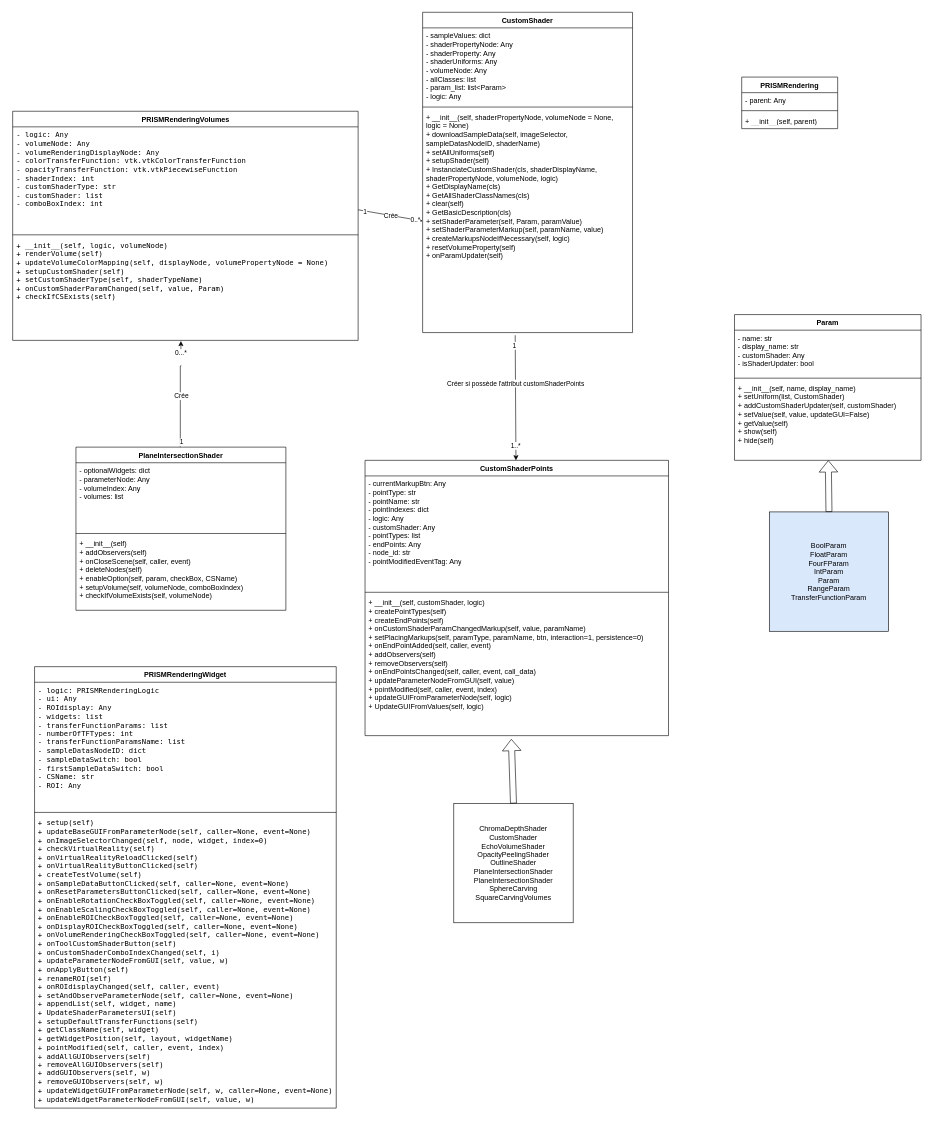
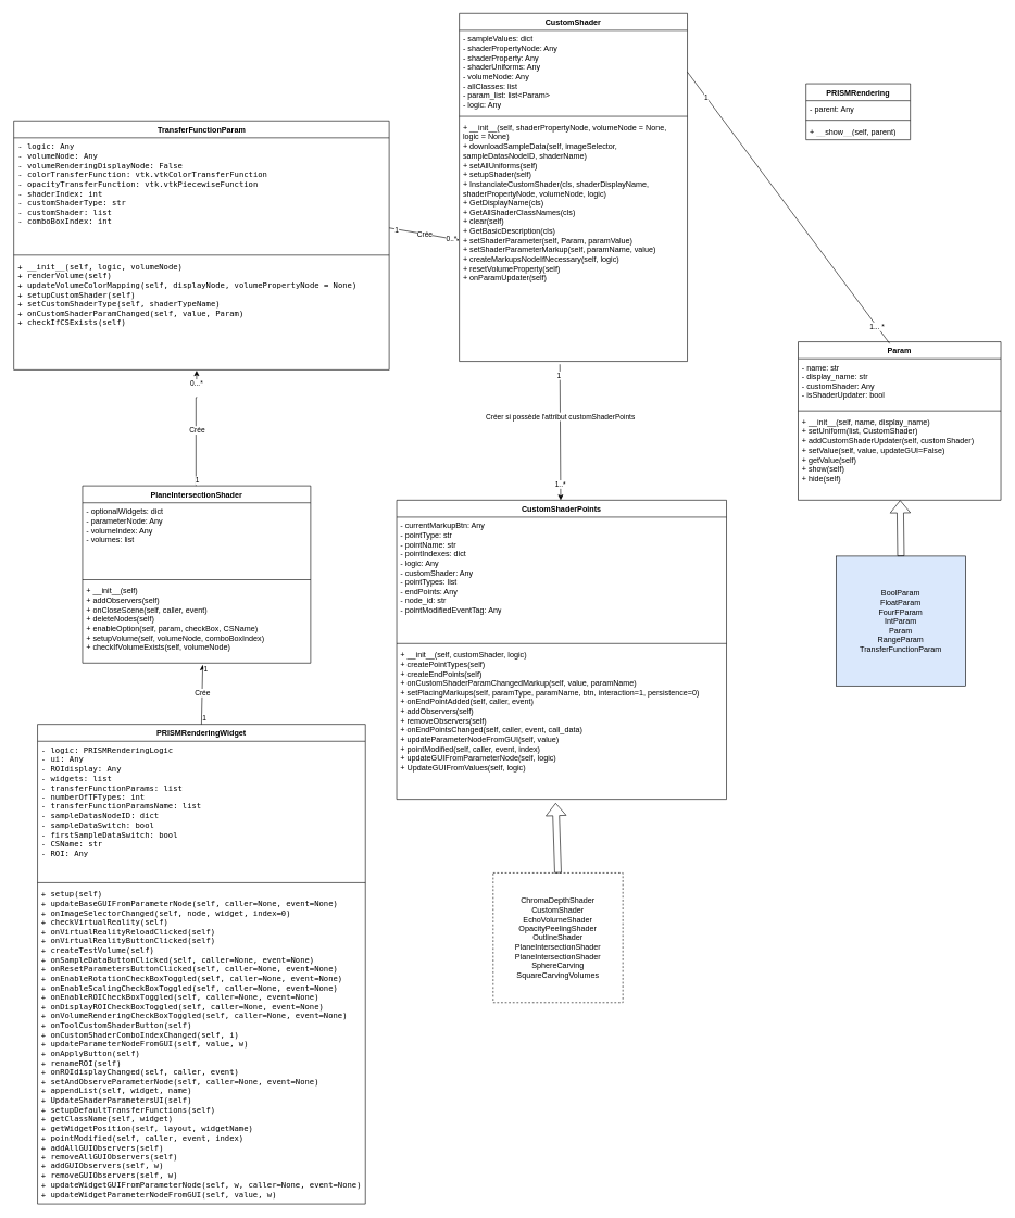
- <mxCell id="2" value="PRISMRenderingVolumes" style="swimlane;fontStyle=1;align=center;verticalAlign=top;childLayout=stackLayout;horizontal=1;startSize=26;horizontalStack=0;resizeParent=1;resizeParentMax=0;resizeLast=0;collapsible=1;marginBottom=0;whiteSpace=wrap;html=1;" vertex="1" parent="1"><mxGeometry x="20.5" y="185" width="576" height="382" as="geometry" /></mxCell>
+ <mxCell id="2" value="TransferFunctionParam" style="swimlane;fontStyle=1;align=center;verticalAlign=top;childLayout=stackLayout;horizontal=1;startSize=26;horizontalStack=0;resizeParent=1;resizeParentMax=0;resizeLast=0;collapsible=1;marginBottom=0;whiteSpace=wrap;html=1;" vertex="1" parent="1"><mxGeometry x="20.5" y="185" width="576" height="382" as="geometry" /></mxCell>
- <mxCell id="25" value="+ __init__(self, parent)" style="text;strokeColor=none;fillColor=none;align=left;verticalAlign=top;spacingLeft=4;spacingRight=4;overflow=hidden;rotatable=0;points=[[0,0.5],[1,0.5]];portConstraint=eastwest;whiteSpace=wrap;html=1;" vertex="1" parent="22"><mxGeometry y="60" width="160" height="26" as="geometry" /></mxCell>
+ <mxCell id="25" value="+ __show__(self, parent)" style="text;strokeColor=none;fillColor=none;align=left;verticalAlign=top;spacingLeft=4;spacingRight=4;overflow=hidden;rotatable=0;points=[[0,0.5],[1,0.5]];portConstraint=eastwest;whiteSpace=wrap;html=1;" vertex="1" parent="22"><mxGeometry y="60" width="160" height="26" as="geometry" /></mxCell>
- <mxCell id="3" value="&lt;code&gt;- logic: Any&lt;/code&gt;&lt;br/&gt;&lt;code&gt;- volumeNode: Any&lt;/code&gt;&lt;br/&gt;&lt;code&gt;- volumeRenderingDisplayNode: Any&lt;/code&gt;&lt;br/&gt;&lt;code&gt;- colorTransferFunction: vtk.vtkColorTransferFunction&lt;/code&gt;&lt;br/&gt;&lt;code&gt;- opacityTransferFunction: vtk.vtkPiecewiseFunction&lt;/code&gt;&lt;br/&gt;&lt;code&gt;- shaderIndex: int&lt;/code&gt;&lt;br/&gt;&lt;code&gt;- customShaderType: str&lt;/code&gt;&lt;br/&gt;&lt;code&gt;- customShader: list&lt;/code&gt;&lt;br/&gt;&lt;code&gt;- comboBoxIndex: int&lt;/code&gt;" style="text;strokeColor=none;fillColor=none;align=left;verticalAlign=top;spacingLeft=4;spacingRight=4;overflow=hidden;rotatable=0;points=[[0,0.5],[1,0.5]];portConstraint=eastwest;whiteSpace=wrap;html=1;" vertex="1" parent="2"><mxGeometry y="26" width="576" height="176" as="geometry" /></mxCell>
+ <mxCell id="3" value="&lt;code&gt;- logic: Any&lt;/code&gt;&lt;br/&gt;&lt;code&gt;- volumeNode: Any&lt;/code&gt;&lt;br/&gt;&lt;code&gt;- volumeRenderingDisplayNode: False&lt;/code&gt;&lt;br/&gt;&lt;code&gt;- colorTransferFunction: vtk.vtkColorTransferFunction&lt;/code&gt;&lt;br/&gt;&lt;code&gt;- opacityTransferFunction: vtk.vtkPiecewiseFunction&lt;/code&gt;&lt;br/&gt;&lt;code&gt;- shaderIndex: int&lt;/code&gt;&lt;br/&gt;&lt;code&gt;- customShaderType: str&lt;/code&gt;&lt;br/&gt;&lt;code&gt;- customShader: list&lt;/code&gt;&lt;br/&gt;&lt;code&gt;- comboBoxIndex: int&lt;/code&gt;" style="text;strokeColor=none;fillColor=none;align=left;verticalAlign=top;spacingLeft=4;spacingRight=4;overflow=hidden;rotatable=0;points=[[0,0.5],[1,0.5]];portConstraint=eastwest;whiteSpace=wrap;html=1;" vertex="1" parent="2"><mxGeometry y="26" width="576" height="176" as="geometry" /></mxCell>
+ <mxCell id="41" value="" style="endArrow=none;html=1;rounded=0;exitX=1;exitY=0.5;exitDx=0;exitDy=0;entryX=0.451;entryY=0.011;entryDx=0;entryDy=0;entryPerimeter=0;" edge="1" parent="1" source="11" target="6"><mxGeometry width="50" height="50" relative="1" as="geometry"><mxPoint x="1011" y="363" as="sourcePoint" /><mxPoint x="1158" y="444" as="targetPoint" /></mxGeometry></mxCell>
+ <mxCell id="42" value="1" style="edgeLabel;html=1;align=center;verticalAlign=middle;resizable=0;points=[];" connectable="0" vertex="1" parent="41"><mxGeometry x="-0.817" relative="1" as="geometry"><mxPoint as="offset" /></mxGeometry></mxCell>
+ <mxCell id="43" value="1... *" style="edgeLabel;html=1;align=center;verticalAlign=middle;resizable=0;points=[];" connectable="0" vertex="1" parent="41"><mxGeometry x="0.875" relative="1" as="geometry"><mxPoint as="offset" /></mxGeometry></mxCell>
+ <mxCell id="30" value="" style="endArrow=classic;html=1;rounded=0;exitX=0.5;exitY=0;exitDx=0;exitDy=0;entryX=0.527;entryY=1.021;entryDx=0;entryDy=0;entryPerimeter=0;" edge="1" parent="1" source="26" target="17"><mxGeometry width="50" height="50" relative="1" as="geometry"><mxPoint x="442" y="1063" as="sourcePoint" /><mxPoint x="492" y="1013" as="targetPoint" /></mxGeometry></mxCell>
+ <mxCell id="31" value="Crée" style="edgeLabel;html=1;align=center;verticalAlign=middle;resizable=0;points=[];" connectable="0" vertex="1" parent="30"><mxGeometry x="-0.26" y="-1" relative="1" as="geometry"><mxPoint x="-1" y="-15" as="offset" /></mxGeometry></mxCell>
+ <mxCell id="32" value="1&lt;div&gt;&lt;br&gt;&lt;/div&gt;" style="edgeLabel;html=1;align=center;verticalAlign=middle;resizable=0;points=[];" connectable="0" vertex="1" parent="30"><mxGeometry x="0.739" y="-4" relative="1" as="geometry"><mxPoint as="offset" /></mxGeometry></mxCell>
+ <mxCell id="33" value="1" style="edgeLabel;html=1;align=center;verticalAlign=middle;resizable=0;points=[];" connectable="0" vertex="1" parent="30"><mxGeometry x="-0.594" y="2" relative="1" as="geometry"><mxPoint x="6" y="9" as="offset" /></mxGeometry></mxCell>
- <mxCell id="50" value="ChromaDepthShader&lt;div&gt;CustomShader&lt;/div&gt;&lt;div&gt;EchoVolumeShader&lt;/div&gt;&lt;div&gt;OpacityPeelingShader&lt;/div&gt;&lt;div&gt;OutlineShader&lt;/div&gt;&lt;div&gt;PlaneIntersectionShader&lt;/div&gt;&lt;div&gt;PlaneIntersectionShader&lt;/div&gt;&lt;div&gt;SphereCarving&lt;/div&gt;&lt;div&gt;SquareCarvingVolumes&lt;/div&gt;" style="whiteSpace=wrap;html=1;aspect=fixed;" vertex="1" parent="1"><mxGeometry x="756" y="1339" width="199" height="199" as="geometry" /></mxCell>
+ <mxCell id="50" value="ChromaDepthShader&lt;div&gt;CustomShader&lt;/div&gt;&lt;div&gt;EchoVolumeShader&lt;/div&gt;&lt;div&gt;OpacityPeelingShader&lt;/div&gt;&lt;div&gt;OutlineShader&lt;/div&gt;&lt;div&gt;PlaneIntersectionShader&lt;/div&gt;&lt;div&gt;PlaneIntersectionShader&lt;/div&gt;&lt;div&gt;SphereCarving&lt;/div&gt;&lt;div&gt;SquareCarvingVolumes&lt;/div&gt;" style="whiteSpace=wrap;html=1;aspect=fixed;dashed=1;" vertex="1" parent="1"><mxGeometry x="756" y="1339" width="199" height="199" as="geometry" /></mxCell>
